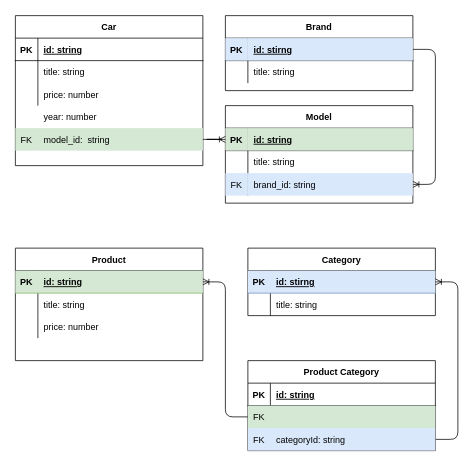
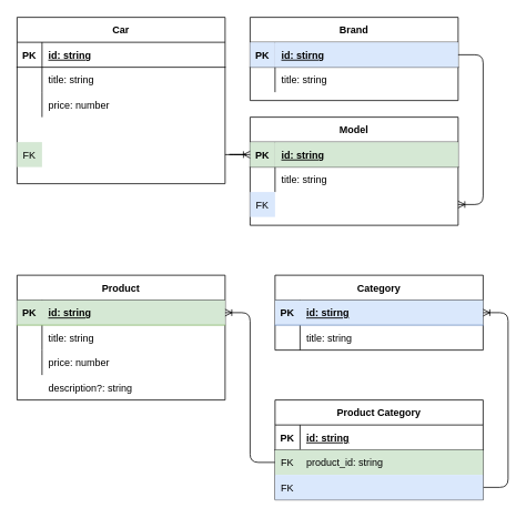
- <mxCell id="31" value="year: number" style="shape=partialRectangle;overflow=hidden;connectable=0;fillColor=none;top=0;left=0;bottom=0;right=0;align=left;spacingLeft=6;" parent="29" vertex="1"><mxGeometry x="30" width="220" height="30" as="geometry" /></mxCell>
- <mxCell id="34" value="model_id:  string" style="shape=partialRectangle;overflow=hidden;connectable=0;fillColor=#d5e8d4;top=0;left=0;bottom=0;right=0;align=left;spacingLeft=6;strokeColor=#82b366;" parent="32" vertex="1"><mxGeometry x="30" width="220" height="30" as="geometry" /></mxCell>
- <mxCell id="11" value="brand_id: string" style="shape=partialRectangle;overflow=hidden;connectable=0;fillColor=#dae8fc;top=0;left=0;bottom=0;right=0;align=left;spacingLeft=6;strokeColor=#6c8ebf;" parent="9" vertex="1"><mxGeometry x="30" width="220" height="30" as="geometry" /></mxCell>
+ <mxCell id="59" value="description?: string" style="shape=partialRectangle;overflow=hidden;connectable=0;fillColor=none;top=0;left=0;bottom=0;right=0;align=left;spacingLeft=6;" parent="57" vertex="1"><mxGeometry x="30" width="220" height="30" as="geometry" /></mxCell>
+ <mxCell id="65" value="product_id: string" style="shape=partialRectangle;overflow=hidden;connectable=0;fillColor=none;top=0;left=0;bottom=0;right=0;align=left;spacingLeft=6;" vertex="1" parent="63"><mxGeometry x="30" width="220" height="30" as="geometry" /></mxCell>
- <mxCell id="68" value="categoryId: string" style="shape=partialRectangle;overflow=hidden;connectable=0;fillColor=none;top=0;left=0;bottom=0;right=0;align=left;spacingLeft=6;" vertex="1" parent="66"><mxGeometry x="30" width="220" height="30" as="geometry" /></mxCell>
